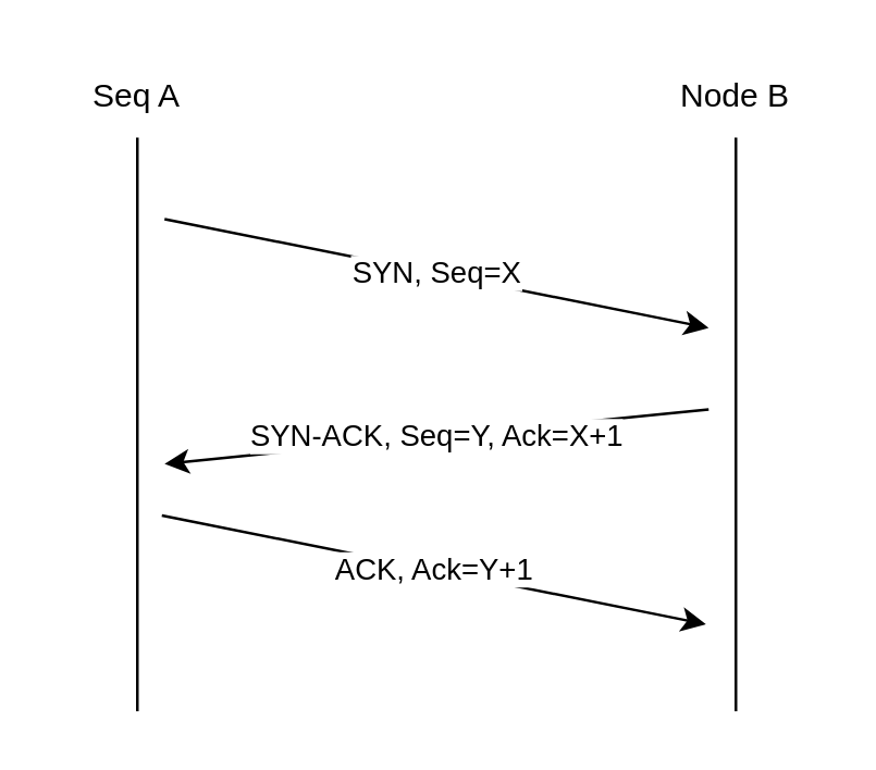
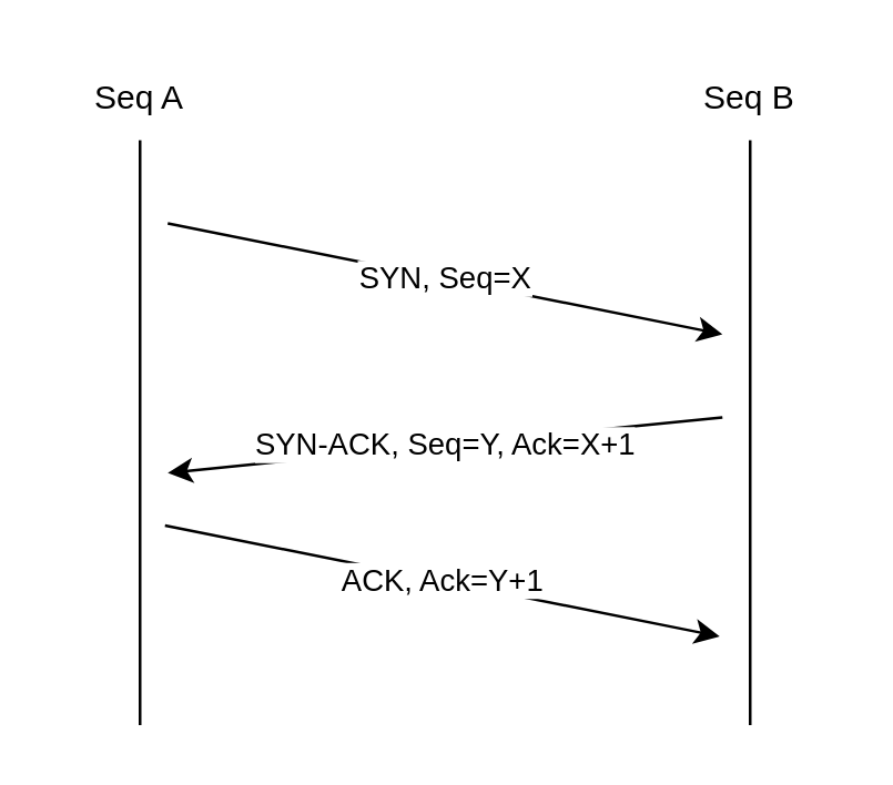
- <mxCell id="4" value="Node B" style="text;html=1;align=center;verticalAlign=middle;whiteSpace=wrap;rounded=0;" vertex="1" parent="1"><mxGeometry x="240" y="20" width="60" height="30" as="geometry" /></mxCell>
+ <mxCell id="4" value="Seq B" style="text;html=1;align=center;verticalAlign=middle;whiteSpace=wrap;rounded=0;" vertex="1" parent="1"><mxGeometry x="240" y="20" width="60" height="30" as="geometry" /></mxCell>
